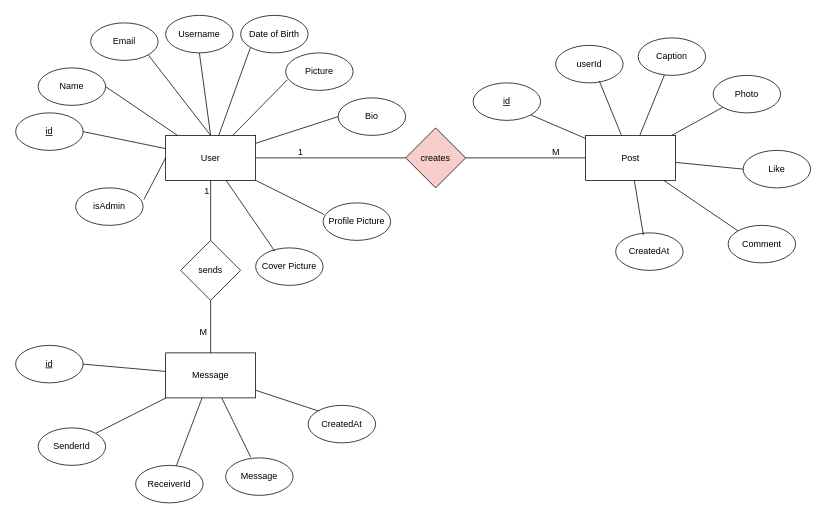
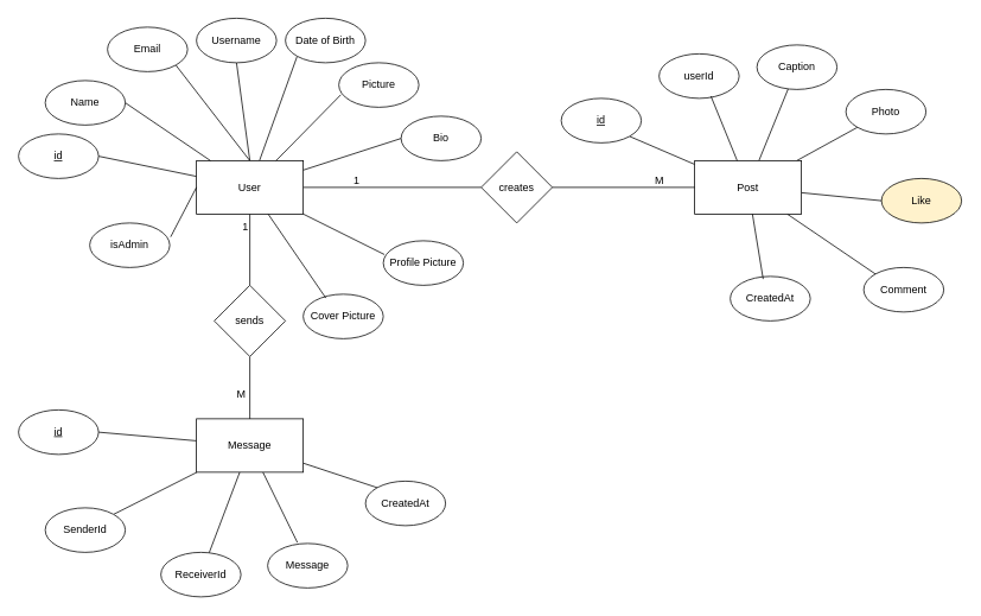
- <mxCell id="39" value="creates" style="rhombus;whiteSpace=wrap;html=1;fillColor=#f8cecc;" parent="1" vertex="1"><mxGeometry x="540" y="170" width="80" height="80" as="geometry" /></mxCell>
+ <mxCell id="39" value="creates" style="rhombus;whiteSpace=wrap;html=1;" parent="1" vertex="1"><mxGeometry x="540" y="170" width="80" height="80" as="geometry" /></mxCell>
- <mxCell id="33" value="Like" style="ellipse;whiteSpace=wrap;html=1;" parent="1" vertex="1"><mxGeometry x="990" y="200" width="90" height="50" as="geometry" /></mxCell>
+ <mxCell id="33" value="Like" style="ellipse;whiteSpace=wrap;html=1;fillColor=#fff2cc;" parent="1" vertex="1"><mxGeometry x="990" y="200" width="90" height="50" as="geometry" /></mxCell>
